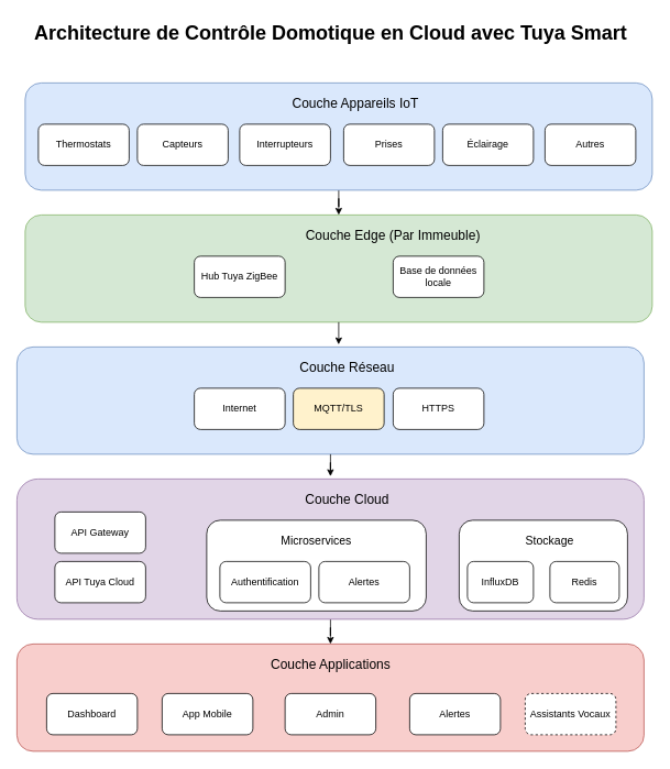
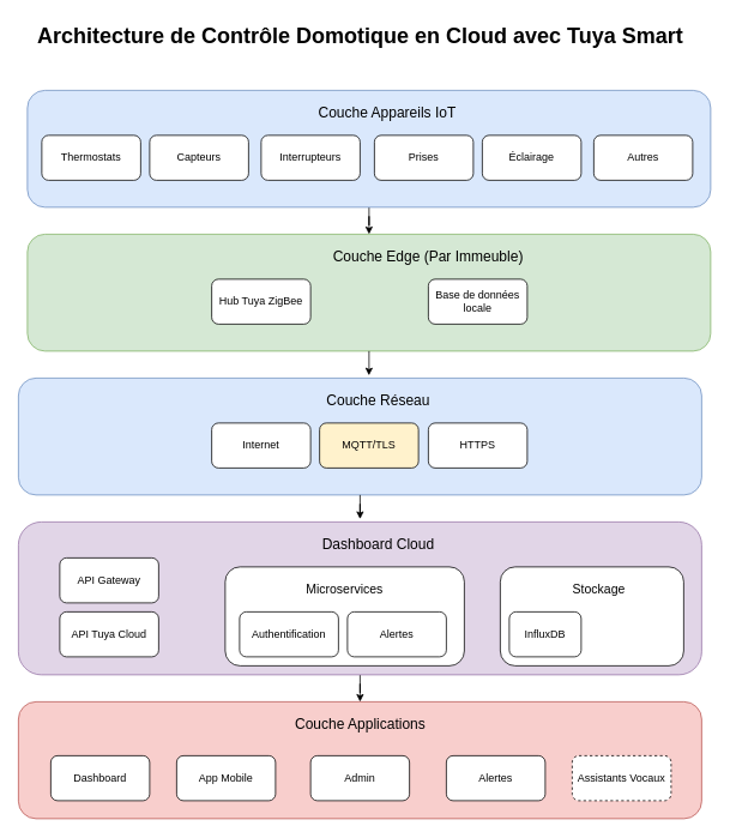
- <mxCell id="23" value="Couche Cloud" style="text;html=1;align=center;verticalAlign=middle;whiteSpace=wrap;rounded=0;fontSize=16;" vertex="1" parent="1"><mxGeometry x="335" y="590" width="171" height="30" as="geometry" /></mxCell>
+ <mxCell id="23" value="Dashboard Cloud" style="text;html=1;align=center;verticalAlign=middle;whiteSpace=wrap;rounded=0;fontSize=16;" vertex="1" parent="1"><mxGeometry x="335" y="590" width="171" height="30" as="geometry" /></mxCell>
- <mxCell id="33" value="Redis" style="rounded=1;whiteSpace=wrap;html=1;" vertex="1" parent="1"><mxGeometry x="666" y="680" width="84" height="50" as="geometry" /></mxCell>
